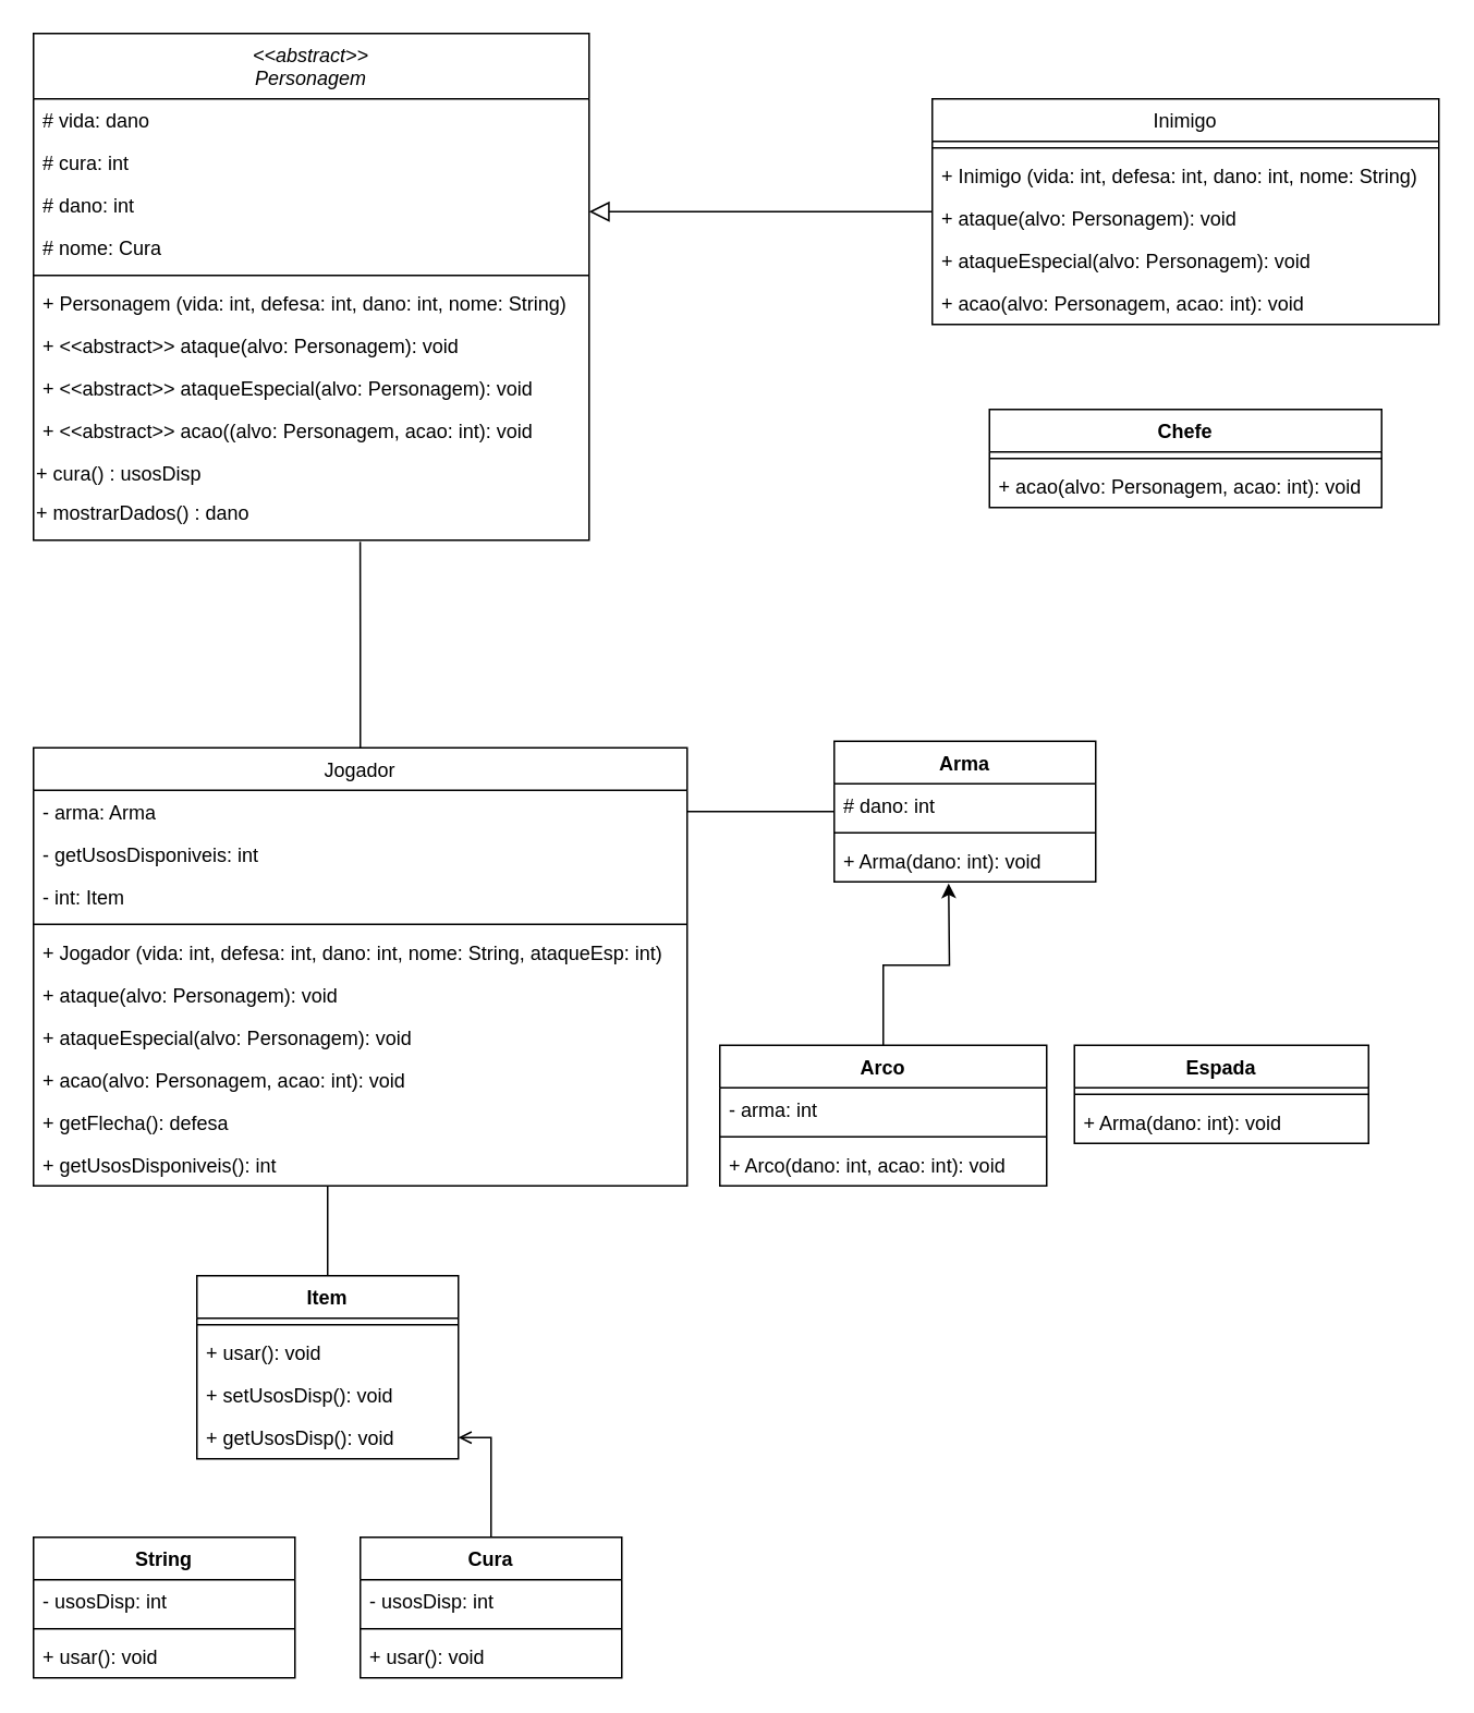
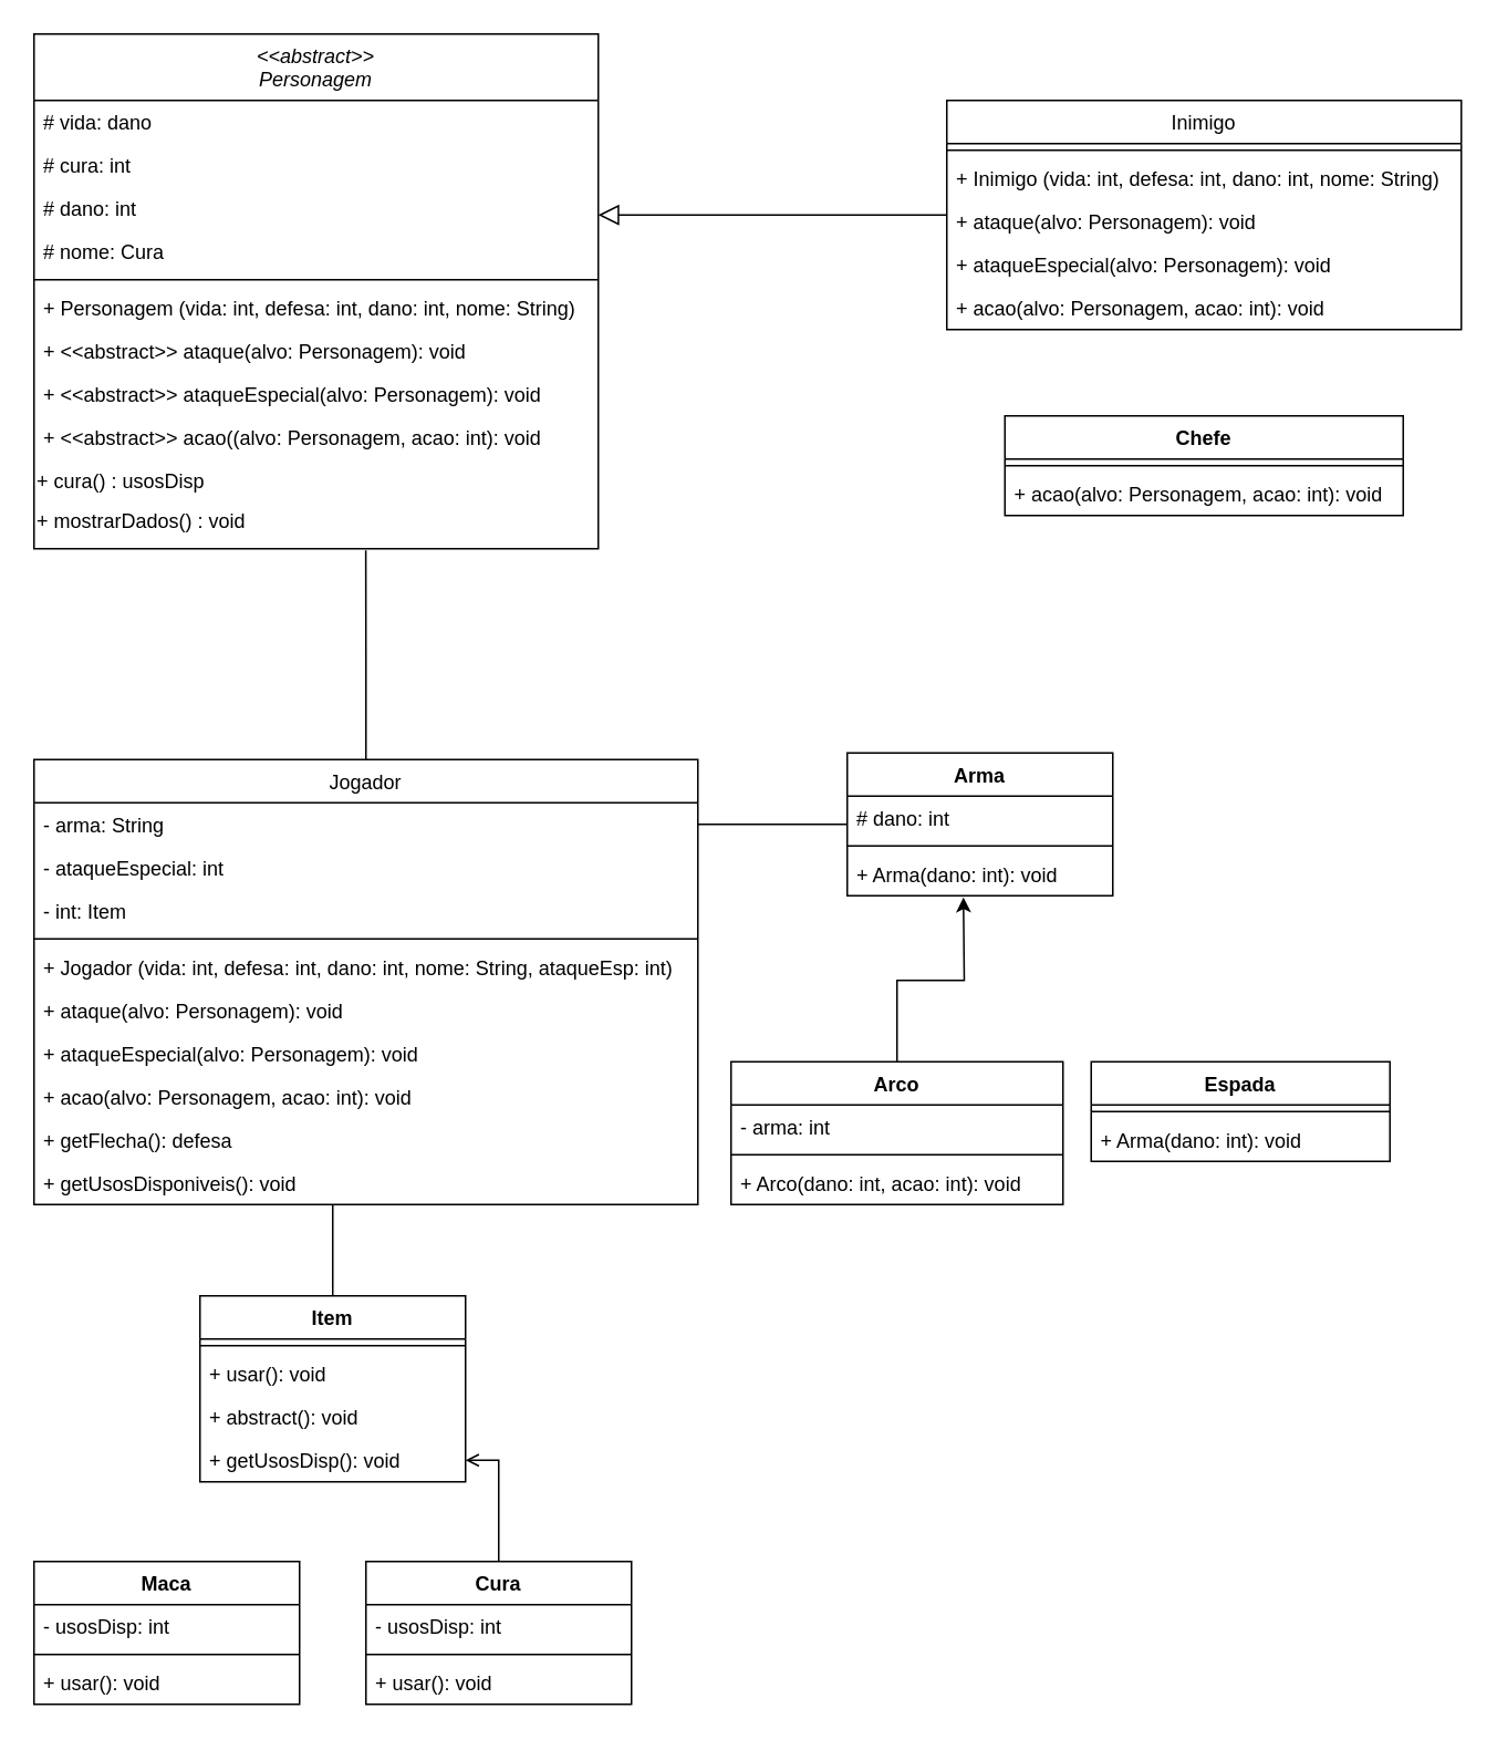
- <mxCell id="13" value="+ mostrarDados() : dano" style="text;whiteSpace=wrap;html=1;" vertex="1" parent="2"><mxGeometry y="280" width="340" height="30" as="geometry" /></mxCell>
+ <mxCell id="13" value="+ mostrarDados() : void" style="text;whiteSpace=wrap;html=1;" vertex="1" parent="2"><mxGeometry y="280" width="340" height="30" as="geometry" /></mxCell>
- <mxCell id="15" value="- arma: Arma" style="text;align=left;verticalAlign=top;spacingLeft=4;spacingRight=4;overflow=hidden;rotatable=0;points=[[0,0.5],[1,0.5]];portConstraint=eastwest;rounded=0;shadow=0;html=0;" parent="14" vertex="1"><mxGeometry y="26" width="400" height="26" as="geometry" /></mxCell>
+ <mxCell id="15" value="- arma: String" style="text;align=left;verticalAlign=top;spacingLeft=4;spacingRight=4;overflow=hidden;rotatable=0;points=[[0,0.5],[1,0.5]];portConstraint=eastwest;rounded=0;shadow=0;html=0;" parent="14" vertex="1"><mxGeometry y="26" width="400" height="26" as="geometry" /></mxCell>
- <mxCell id="16" value="- getUsosDisponiveis: int&#10;" style="text;align=left;verticalAlign=top;spacingLeft=4;spacingRight=4;overflow=hidden;rotatable=0;points=[[0,0.5],[1,0.5]];portConstraint=eastwest;" parent="14" vertex="1"><mxGeometry y="52" width="400" height="26" as="geometry" /></mxCell>
+ <mxCell id="16" value="- ataqueEspecial: int&#10;" style="text;align=left;verticalAlign=top;spacingLeft=4;spacingRight=4;overflow=hidden;rotatable=0;points=[[0,0.5],[1,0.5]];portConstraint=eastwest;" parent="14" vertex="1"><mxGeometry y="52" width="400" height="26" as="geometry" /></mxCell>
- <mxCell id="24" value="+ getUsosDisponiveis(): int" style="text;align=left;verticalAlign=top;spacingLeft=4;spacingRight=4;overflow=hidden;rotatable=0;points=[[0,0.5],[1,0.5]];portConstraint=eastwest;" vertex="1" parent="14"><mxGeometry y="242" width="400" height="26" as="geometry" /></mxCell>
+ <mxCell id="24" value="+ getUsosDisponiveis(): void" style="text;align=left;verticalAlign=top;spacingLeft=4;spacingRight=4;overflow=hidden;rotatable=0;points=[[0,0.5],[1,0.5]];portConstraint=eastwest;" vertex="1" parent="14"><mxGeometry y="242" width="400" height="26" as="geometry" /></mxCell>
- <mxCell id="52" value="+ setUsosDisp(): void" style="text;strokeColor=none;fillColor=none;align=left;verticalAlign=top;spacingLeft=4;spacingRight=4;overflow=hidden;rotatable=0;points=[[0,0.5],[1,0.5]];portConstraint=eastwest;whiteSpace=wrap;html=1;" vertex="1" parent="49"><mxGeometry y="60" width="160" height="26" as="geometry" /></mxCell>
+ <mxCell id="52" value="+ abstract(): void" style="text;strokeColor=none;fillColor=none;align=left;verticalAlign=top;spacingLeft=4;spacingRight=4;overflow=hidden;rotatable=0;points=[[0,0.5],[1,0.5]];portConstraint=eastwest;whiteSpace=wrap;html=1;" vertex="1" parent="49"><mxGeometry y="60" width="160" height="26" as="geometry" /></mxCell>
- <mxCell id="55" value="String" style="swimlane;fontStyle=1;align=center;verticalAlign=top;childLayout=stackLayout;horizontal=1;startSize=26;horizontalStack=0;resizeParent=1;resizeParentMax=0;resizeLast=0;collapsible=1;marginBottom=0;whiteSpace=wrap;html=1;" vertex="1" parent="1"><mxGeometry x="20" y="940" width="160" height="86" as="geometry" /></mxCell>
+ <mxCell id="55" value="Maca" style="swimlane;fontStyle=1;align=center;verticalAlign=top;childLayout=stackLayout;horizontal=1;startSize=26;horizontalStack=0;resizeParent=1;resizeParentMax=0;resizeLast=0;collapsible=1;marginBottom=0;whiteSpace=wrap;html=1;" vertex="1" parent="1"><mxGeometry x="20" y="940" width="160" height="86" as="geometry" /></mxCell>
